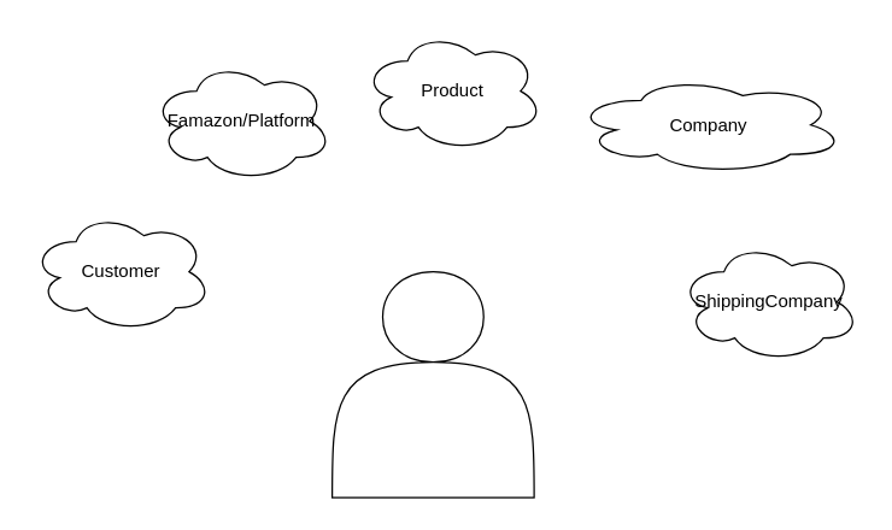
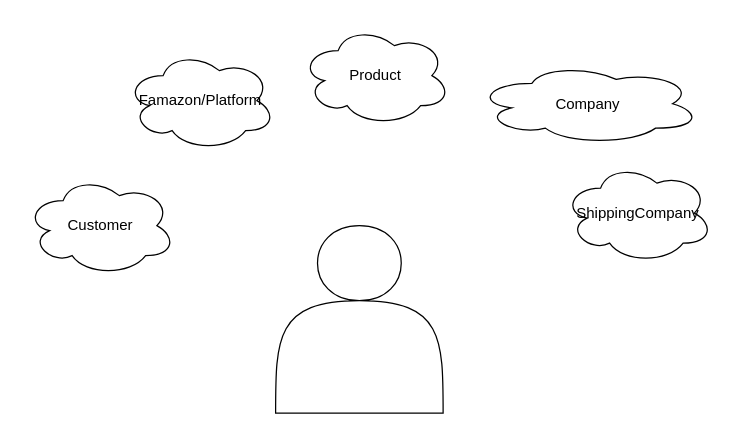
- <mxCell id="6" value="ShippingCompany" style="ellipse;shape=cloud;whiteSpace=wrap;html=1;" parent="1" vertex="1"><mxGeometry x="450" y="160" width="120" height="80" as="geometry" /></mxCell>
+ <mxCell id="6" value="ShippingCompany" style="ellipse;shape=cloud;whiteSpace=wrap;html=1;" parent="1" vertex="1"><mxGeometry x="450" y="130" width="120" height="80" as="geometry" /></mxCell>
